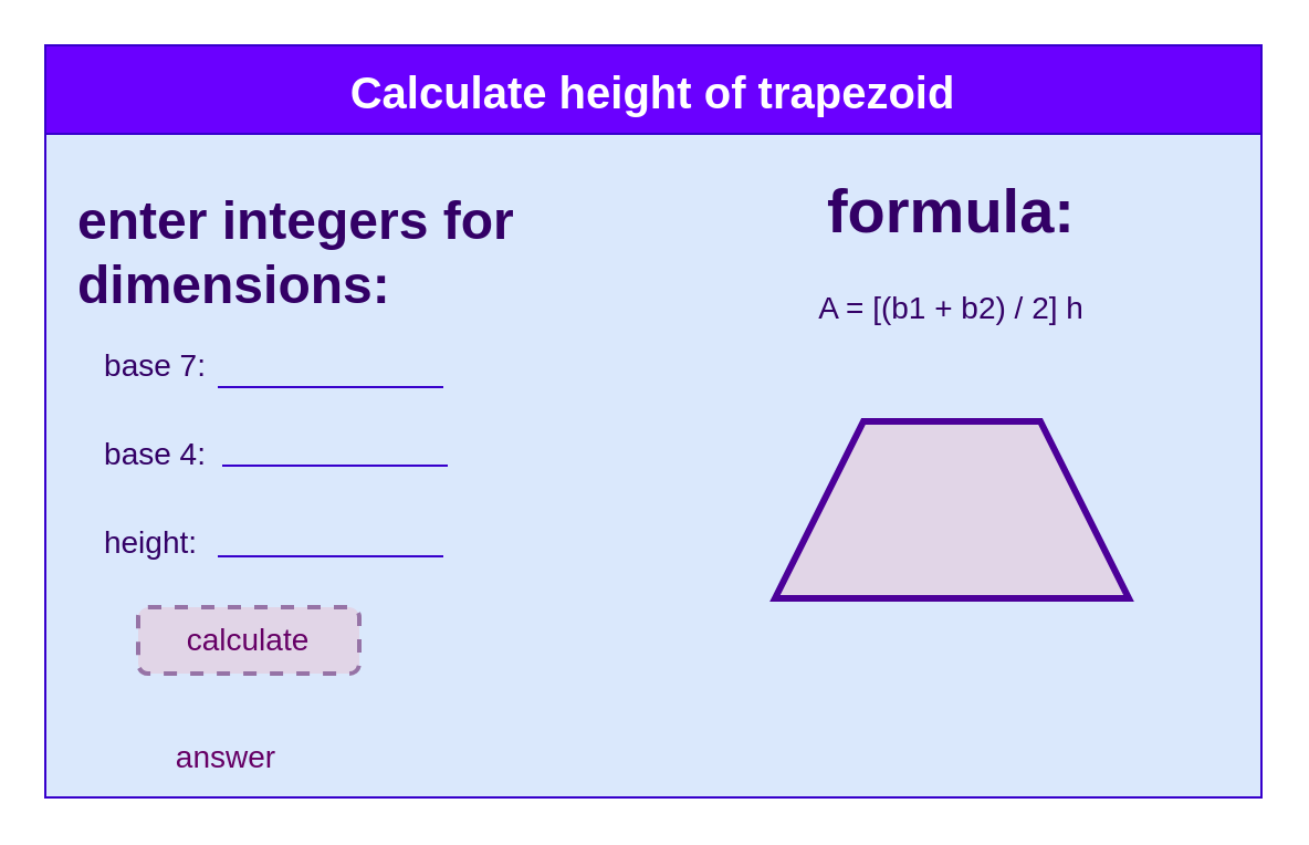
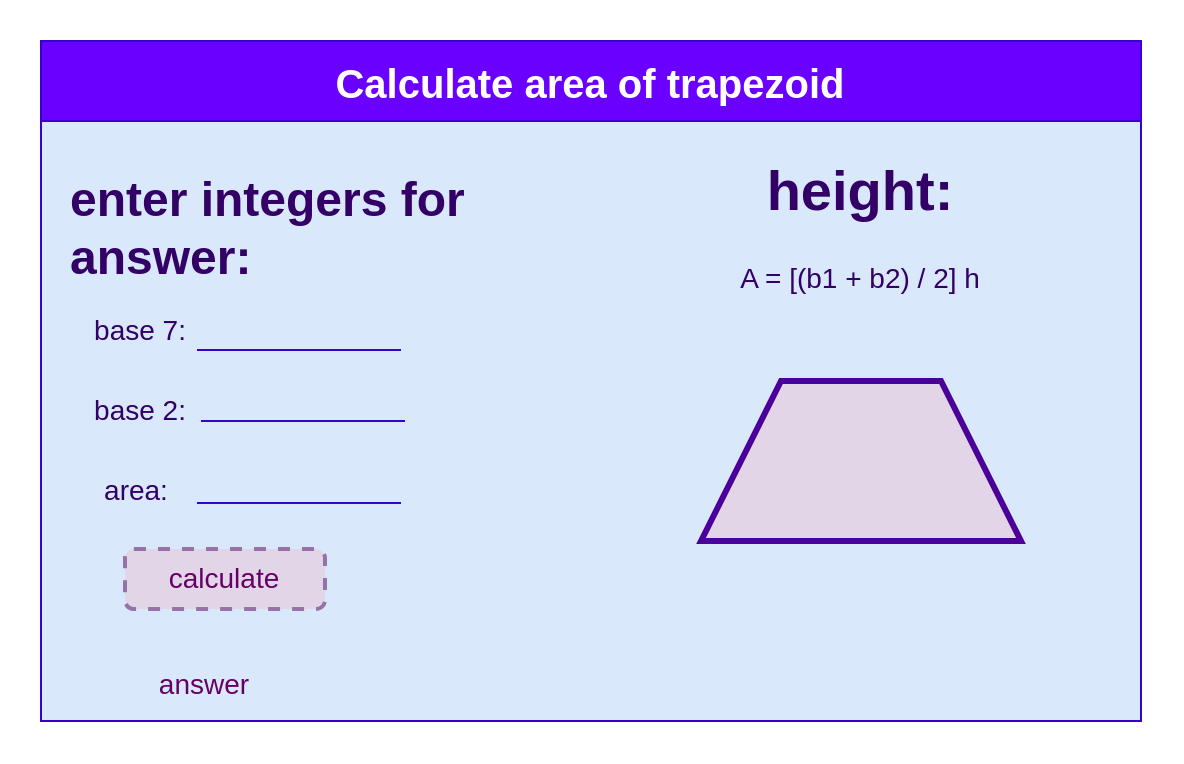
- <mxCell id="3" value="Calculate height of trapezoid" style="swimlane;startSize=40;fillColor=#6a00ff;strokeColor=#3700CC;fontColor=#ffffff;fontSize=20;" vertex="1" parent="1"><mxGeometry x="20" y="20" width="550" height="340" as="geometry" /></mxCell>
+ <mxCell id="3" value="Calculate area of trapezoid" style="swimlane;startSize=40;fillColor=#6a00ff;strokeColor=#3700CC;fontColor=#ffffff;fontSize=20;" vertex="1" parent="1"><mxGeometry x="20" y="20" width="550" height="340" as="geometry" /></mxCell>
- <mxCell id="4" value="&lt;h1&gt;&lt;font color=&quot;#330066&quot;&gt;enter integers for dimensions:&lt;/font&gt;&lt;/h1&gt;&lt;p&gt;&lt;br&gt;&lt;/p&gt;" style="text;html=1;strokeColor=none;fillColor=none;spacing=5;spacingTop=-20;whiteSpace=wrap;overflow=hidden;rounded=0;" vertex="1" parent="3"><mxGeometry x="10" y="60" width="270" height="120" as="geometry" /></mxCell>
+ <mxCell id="4" value="&lt;h1&gt;&lt;font color=&quot;#330066&quot;&gt;enter integers for answer:&lt;/font&gt;&lt;/h1&gt;&lt;p&gt;&lt;br&gt;&lt;/p&gt;" style="text;html=1;strokeColor=none;fillColor=none;spacing=5;spacingTop=-20;whiteSpace=wrap;overflow=hidden;rounded=0;" vertex="1" parent="3"><mxGeometry x="10" y="60" width="270" height="120" as="geometry" /></mxCell>
- <mxCell id="12" value="&lt;h1&gt;formula:&lt;/h1&gt;&lt;p&gt;A = [(b1 + b2) / 2] h&lt;/p&gt;" style="text;html=1;strokeColor=none;fillColor=none;spacing=5;spacingTop=-20;whiteSpace=wrap;overflow=hidden;rounded=0;fontSize=14;fontColor=#330066;align=center;" vertex="1" parent="1"><mxGeometry x="335" y="70" width="190" height="120" as="geometry" /></mxCell>
+ <mxCell id="12" value="&lt;h1&gt;height:&lt;/h1&gt;&lt;p&gt;A = [(b1 + b2) / 2] h&lt;/p&gt;" style="text;html=1;strokeColor=none;fillColor=none;spacing=5;spacingTop=-20;whiteSpace=wrap;overflow=hidden;rounded=0;fontSize=14;fontColor=#330066;align=center;" vertex="1" parent="1"><mxGeometry x="335" y="70" width="190" height="120" as="geometry" /></mxCell>
- <mxCell id="6" value="&lt;font style=&quot;font-size: 14px&quot; color=&quot;#330066&quot;&gt;base 4:&lt;/font&gt;" style="text;html=1;strokeColor=none;fillColor=none;align=center;verticalAlign=middle;whiteSpace=wrap;rounded=0;" vertex="1" parent="3"><mxGeometry x="20" y="170" width="60" height="30" as="geometry" /></mxCell>
+ <mxCell id="6" value="&lt;font style=&quot;font-size: 14px&quot; color=&quot;#330066&quot;&gt;base 2:&lt;/font&gt;" style="text;html=1;strokeColor=none;fillColor=none;align=center;verticalAlign=middle;whiteSpace=wrap;rounded=0;" vertex="1" parent="3"><mxGeometry x="20" y="170" width="60" height="30" as="geometry" /></mxCell>
- <mxCell id="7" value="&lt;font style=&quot;font-size: 14px&quot; color=&quot;#330066&quot;&gt;height:&lt;/font&gt;" style="text;html=1;strokeColor=none;fillColor=none;align=center;verticalAlign=middle;whiteSpace=wrap;rounded=0;" vertex="1" parent="3"><mxGeometry x="18" y="210" width="60" height="30" as="geometry" /></mxCell>
+ <mxCell id="7" value="&lt;font style=&quot;font-size: 14px&quot; color=&quot;#330066&quot;&gt;area:&lt;/font&gt;" style="text;html=1;strokeColor=none;fillColor=none;align=center;verticalAlign=middle;whiteSpace=wrap;rounded=0;" vertex="1" parent="3"><mxGeometry x="18" y="210" width="60" height="30" as="geometry" /></mxCell>
